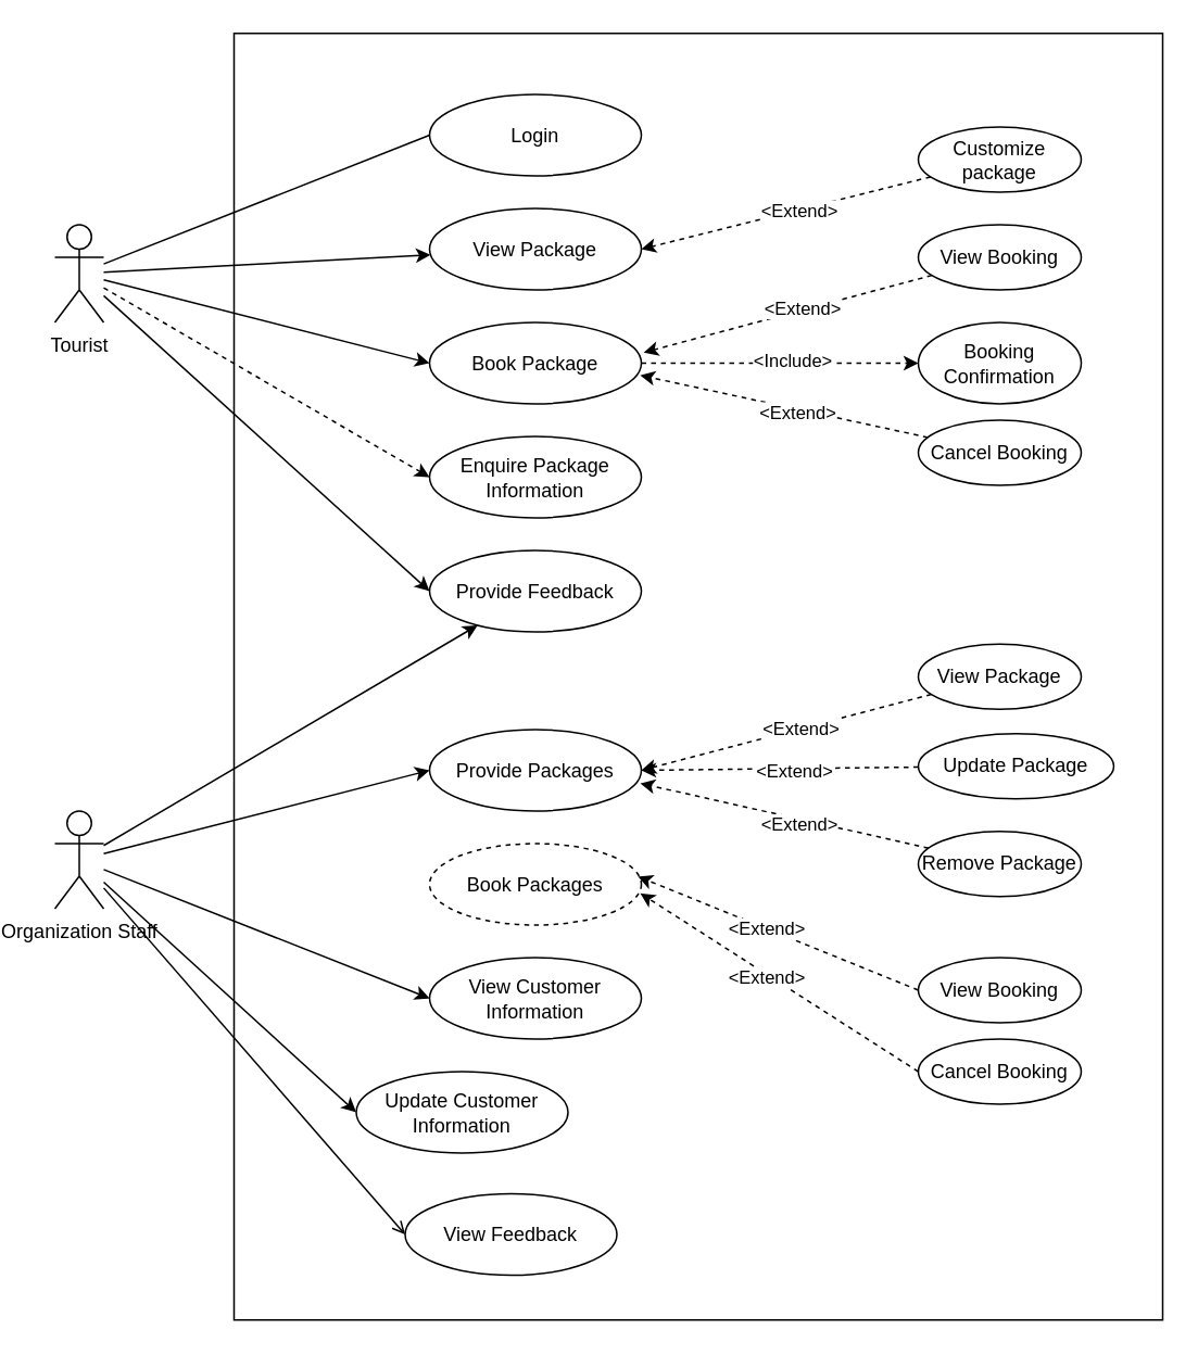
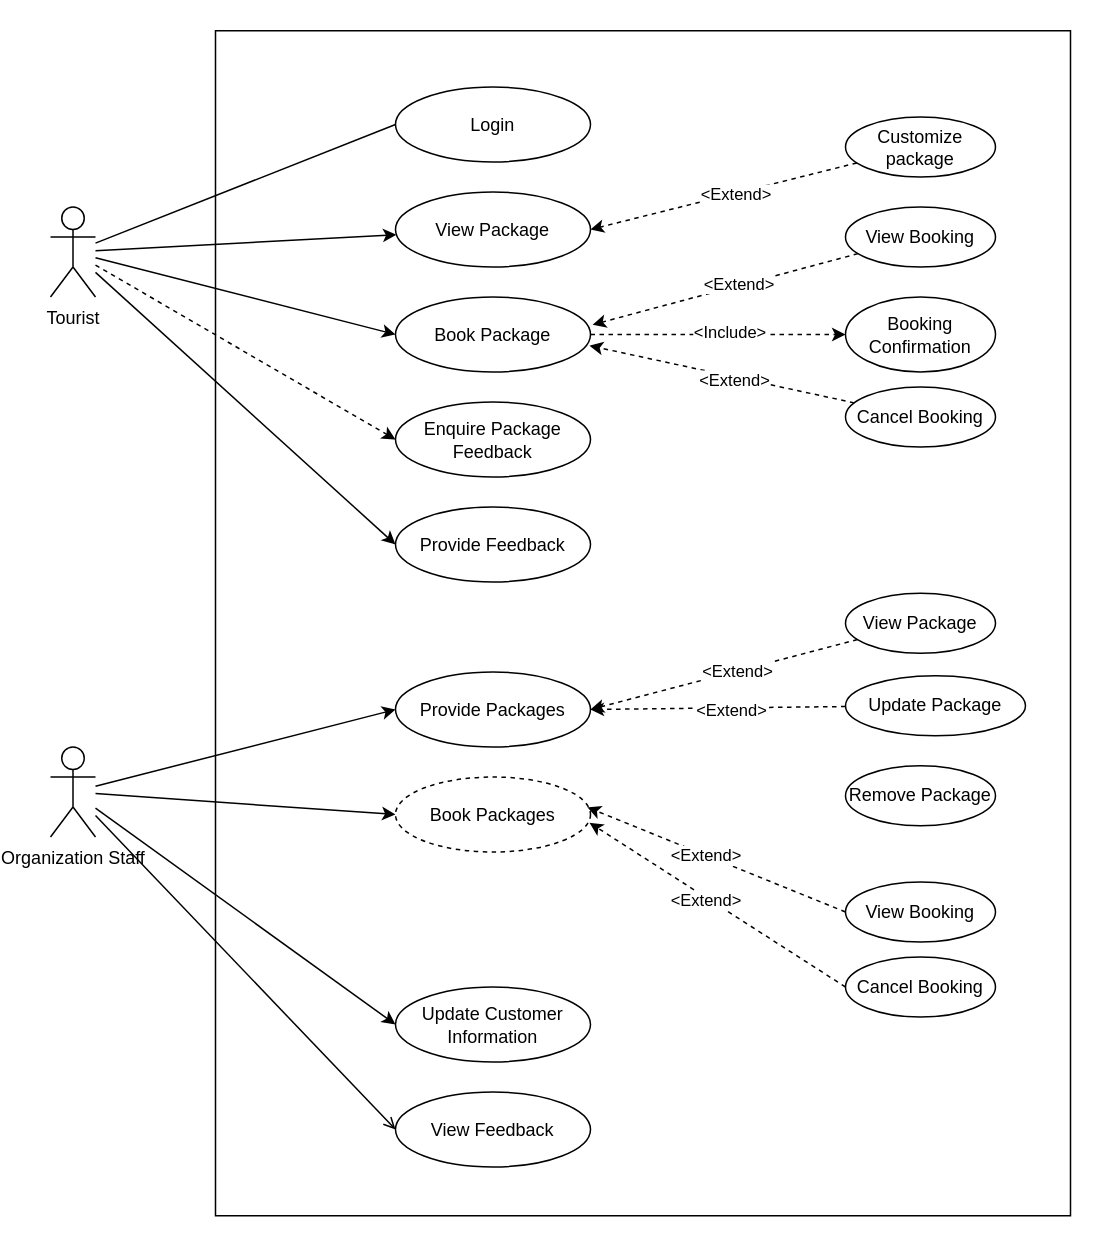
- <mxCell id="13" value="Enquire Package Information" style="ellipse;whiteSpace=wrap;html=1;" vertex="1" parent="1"><mxGeometry x="250" y="267.5" width="130" height="50" as="geometry" /></mxCell>
+ <mxCell id="13" value="Enquire Package Feedback" style="ellipse;whiteSpace=wrap;html=1;" vertex="1" parent="1"><mxGeometry x="250" y="267.5" width="130" height="50" as="geometry" /></mxCell>
- <mxCell id="26" style="edgeStyle=none;rounded=0;orthogonalLoop=1;jettySize=auto;html=1;" edge="1" parent="1" source="30" target="14"><mxGeometry relative="1" as="geometry" /></mxCell>
+ <mxCell id="26" style="edgeStyle=none;rounded=0;orthogonalLoop=1;jettySize=auto;html=1;entryX=0;entryY=0.5;entryDx=0;entryDy=0;" edge="1" parent="1" source="30" target="32"><mxGeometry relative="1" as="geometry" /></mxCell>
- <mxCell id="42" style="edgeStyle=none;rounded=0;orthogonalLoop=1;jettySize=auto;html=1;entryX=0.995;entryY=0.66;entryDx=0;entryDy=0;entryPerimeter=0;dashed=1;" edge="1" parent="1" source="44" target="31"><mxGeometry relative="1" as="geometry" /></mxCell>
- <mxCell id="43" value="&amp;lt;Extend&amp;gt;" style="edgeLabel;html=1;align=center;verticalAlign=middle;resizable=0;points=[];" vertex="1" connectable="0" parent="42"><mxGeometry x="-0.105" y="3" relative="1" as="geometry"><mxPoint as="offset" /></mxGeometry></mxCell>
- <mxCell id="27" style="edgeStyle=none;rounded=0;orthogonalLoop=1;jettySize=auto;html=1;entryX=0;entryY=0.5;entryDx=0;entryDy=0;" edge="1" parent="1" source="30" target="33"><mxGeometry relative="1" as="geometry" /></mxCell>
- <mxCell id="33" value="View Customer Information" style="ellipse;whiteSpace=wrap;html=1;" vertex="1" parent="1"><mxGeometry x="250" y="587.5" width="130" height="50" as="geometry" /></mxCell>
- <mxCell id="34" value="Update Customer Information" style="ellipse;whiteSpace=wrap;html=1;" vertex="1" parent="1"><mxGeometry x="205" y="657.5" width="130" height="50" as="geometry" /></mxCell>
+ <mxCell id="34" value="Update Customer Information" style="ellipse;whiteSpace=wrap;html=1;" vertex="1" parent="1"><mxGeometry x="250" y="657.5" width="130" height="50" as="geometry" /></mxCell>
- <mxCell id="35" value="View Feedback" style="ellipse;whiteSpace=wrap;html=1;" vertex="1" parent="1"><mxGeometry x="235" y="732.5" width="130" height="50" as="geometry" /></mxCell>
+ <mxCell id="35" value="View Feedback" style="ellipse;whiteSpace=wrap;html=1;" vertex="1" parent="1"><mxGeometry x="250" y="727.5" width="130" height="50" as="geometry" /></mxCell>
